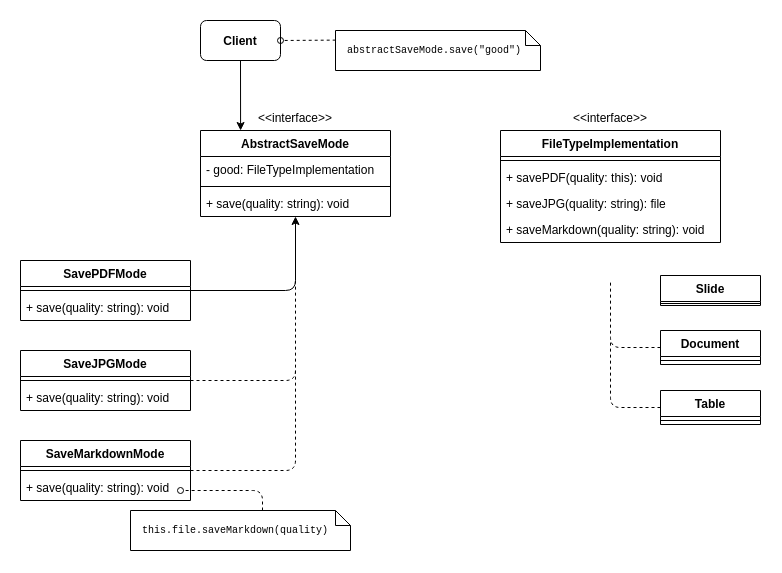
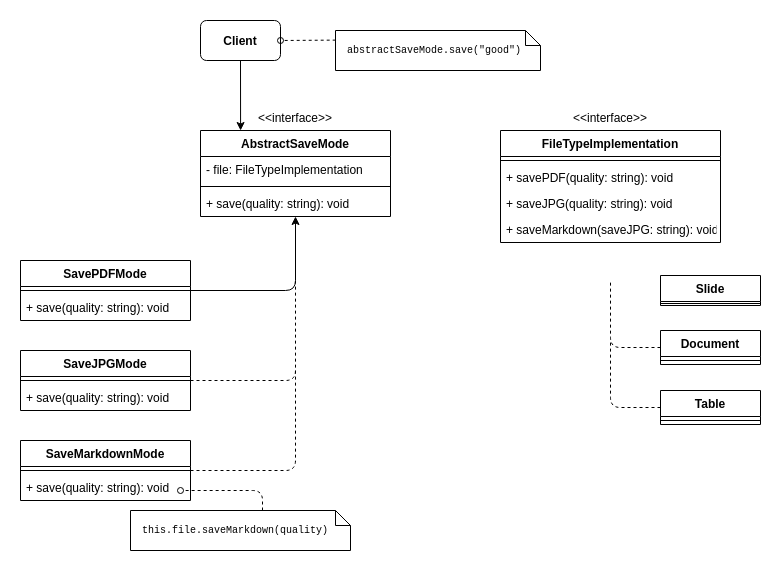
- <mxCell id="3" value="- good: FileTypeImplementation" style="text;strokeColor=none;fillColor=none;align=left;verticalAlign=top;spacingLeft=4;spacingRight=4;overflow=hidden;rotatable=0;points=[[0,0.5],[1,0.5]];portConstraint=eastwest;" vertex="1" parent="2"><mxGeometry y="26" width="190" height="26" as="geometry" /></mxCell>
+ <mxCell id="3" value="- file: FileTypeImplementation" style="text;strokeColor=none;fillColor=none;align=left;verticalAlign=top;spacingLeft=4;spacingRight=4;overflow=hidden;rotatable=0;points=[[0,0.5],[1,0.5]];portConstraint=eastwest;" vertex="1" parent="2"><mxGeometry y="26" width="190" height="26" as="geometry" /></mxCell>
- <mxCell id="20" value="+ savePDF(quality: this): void" style="text;strokeColor=none;fillColor=none;align=left;verticalAlign=top;spacingLeft=4;spacingRight=4;overflow=hidden;rotatable=0;points=[[0,0.5],[1,0.5]];portConstraint=eastwest;" vertex="1" parent="18"><mxGeometry y="34" width="220" height="26" as="geometry" /></mxCell>
+ <mxCell id="20" value="+ savePDF(quality: string): void" style="text;strokeColor=none;fillColor=none;align=left;verticalAlign=top;spacingLeft=4;spacingRight=4;overflow=hidden;rotatable=0;points=[[0,0.5],[1,0.5]];portConstraint=eastwest;" vertex="1" parent="18"><mxGeometry y="34" width="220" height="26" as="geometry" /></mxCell>
- <mxCell id="21" value="+ saveJPG(quality: string): file" style="text;strokeColor=none;fillColor=none;align=left;verticalAlign=top;spacingLeft=4;spacingRight=4;overflow=hidden;rotatable=0;points=[[0,0.5],[1,0.5]];portConstraint=eastwest;" vertex="1" parent="18"><mxGeometry y="60" width="220" height="26" as="geometry" /></mxCell>
+ <mxCell id="21" value="+ saveJPG(quality: string): void" style="text;strokeColor=none;fillColor=none;align=left;verticalAlign=top;spacingLeft=4;spacingRight=4;overflow=hidden;rotatable=0;points=[[0,0.5],[1,0.5]];portConstraint=eastwest;" vertex="1" parent="18"><mxGeometry y="60" width="220" height="26" as="geometry" /></mxCell>
- <mxCell id="22" value="+ saveMarkdown(quality: string): void" style="text;strokeColor=none;fillColor=none;align=left;verticalAlign=top;spacingLeft=4;spacingRight=4;overflow=hidden;rotatable=0;points=[[0,0.5],[1,0.5]];portConstraint=eastwest;" vertex="1" parent="18"><mxGeometry y="86" width="220" height="26" as="geometry" /></mxCell>
+ <mxCell id="22" value="+ saveMarkdown(saveJPG: string): void" style="text;strokeColor=none;fillColor=none;align=left;verticalAlign=top;spacingLeft=4;spacingRight=4;overflow=hidden;rotatable=0;points=[[0,0.5],[1,0.5]];portConstraint=eastwest;" vertex="1" parent="18"><mxGeometry y="86" width="220" height="26" as="geometry" /></mxCell>
